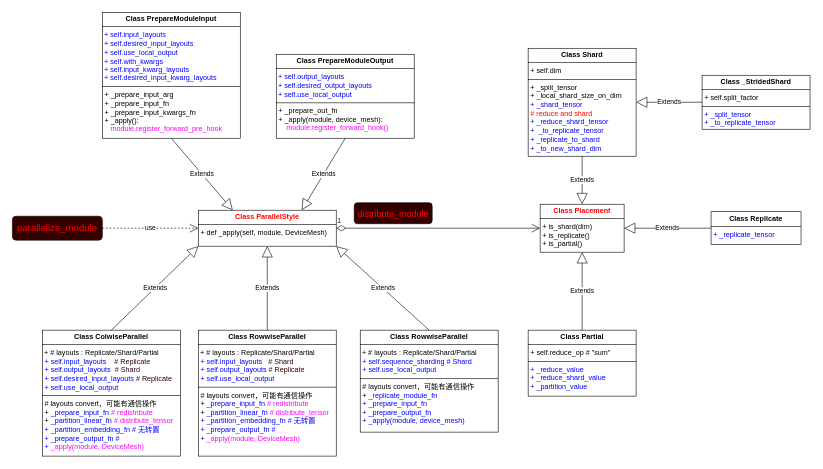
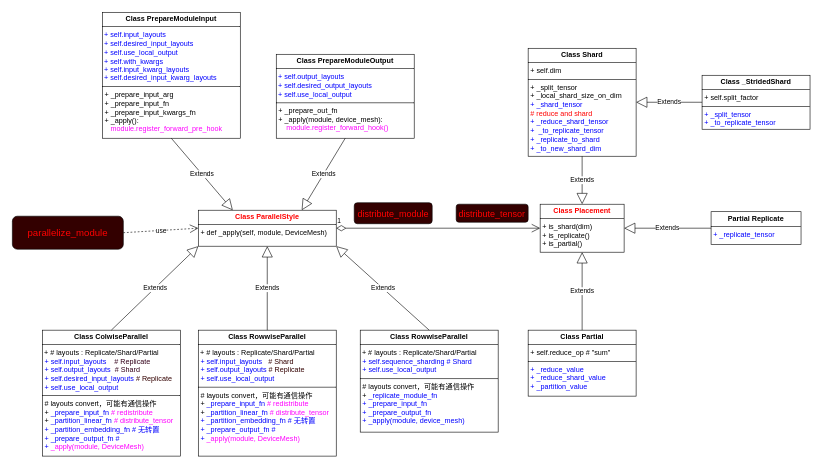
+ <mxCell id="6" value="&lt;font style=&quot;font-size: 15px;&quot; color=&quot;#ff0000&quot;&gt;distribute_tensor&lt;/font&gt;" style="rounded=1;whiteSpace=wrap;html=1;fillColor=#330000;" vertex="1" parent="1"><mxGeometry x="760" y="340" width="120" height="30" as="geometry" /></mxCell>
- <mxCell id="21" value="&lt;p style=&quot;margin:0px;margin-top:4px;text-align:center;&quot;&gt;&lt;b&gt;Class Replicate&lt;/b&gt;&lt;/p&gt;&lt;hr size=&quot;1&quot; style=&quot;border-style:solid;&quot;&gt;&lt;p style=&quot;margin:0px;margin-left:4px;&quot;&gt;&lt;font color=&quot;#0000ff&quot;&gt;+ _replicate_tensor&lt;/font&gt;&lt;/p&gt;&lt;p style=&quot;margin:0px;margin-left:4px;&quot;&gt;&lt;br&gt;&lt;/p&gt;" style="verticalAlign=top;align=left;overflow=fill;html=1;whiteSpace=wrap;" vertex="1" parent="1"><mxGeometry x="1185" y="352.5" width="150" height="55" as="geometry" /></mxCell>
+ <mxCell id="21" value="&lt;p style=&quot;margin:0px;margin-top:4px;text-align:center;&quot;&gt;&lt;b&gt;Partial Replicate&lt;/b&gt;&lt;/p&gt;&lt;hr size=&quot;1&quot; style=&quot;border-style:solid;&quot;&gt;&lt;p style=&quot;margin:0px;margin-left:4px;&quot;&gt;&lt;font color=&quot;#0000ff&quot;&gt;+ _replicate_tensor&lt;/font&gt;&lt;/p&gt;&lt;p style=&quot;margin:0px;margin-left:4px;&quot;&gt;&lt;br&gt;&lt;/p&gt;" style="verticalAlign=top;align=left;overflow=fill;html=1;whiteSpace=wrap;" vertex="1" parent="1"><mxGeometry x="1185" y="352.5" width="150" height="55" as="geometry" /></mxCell>
- <mxCell id="5" value="&lt;p style=&quot;line-height: 180%;&quot;&gt;&lt;font style=&quot;font-size: 16px;&quot; color=&quot;#ff0000&quot;&gt;parallelize_module&lt;/font&gt;&lt;/p&gt;" style="rounded=1;whiteSpace=wrap;html=1;fillColor=#330000;" vertex="1" parent="1"><mxGeometry x="20" y="360" width="150" height="40" as="geometry" /></mxCell>
+ <mxCell id="5" value="&lt;p style=&quot;line-height: 180%;&quot;&gt;&lt;font style=&quot;font-size: 16px;&quot; color=&quot;#ff0000&quot;&gt;parallelize_module&lt;/font&gt;&lt;/p&gt;" style="rounded=1;whiteSpace=wrap;html=1;fillColor=#330000;" vertex="1" parent="1"><mxGeometry x="20" y="360" width="185" height="55" as="geometry" /></mxCell>
